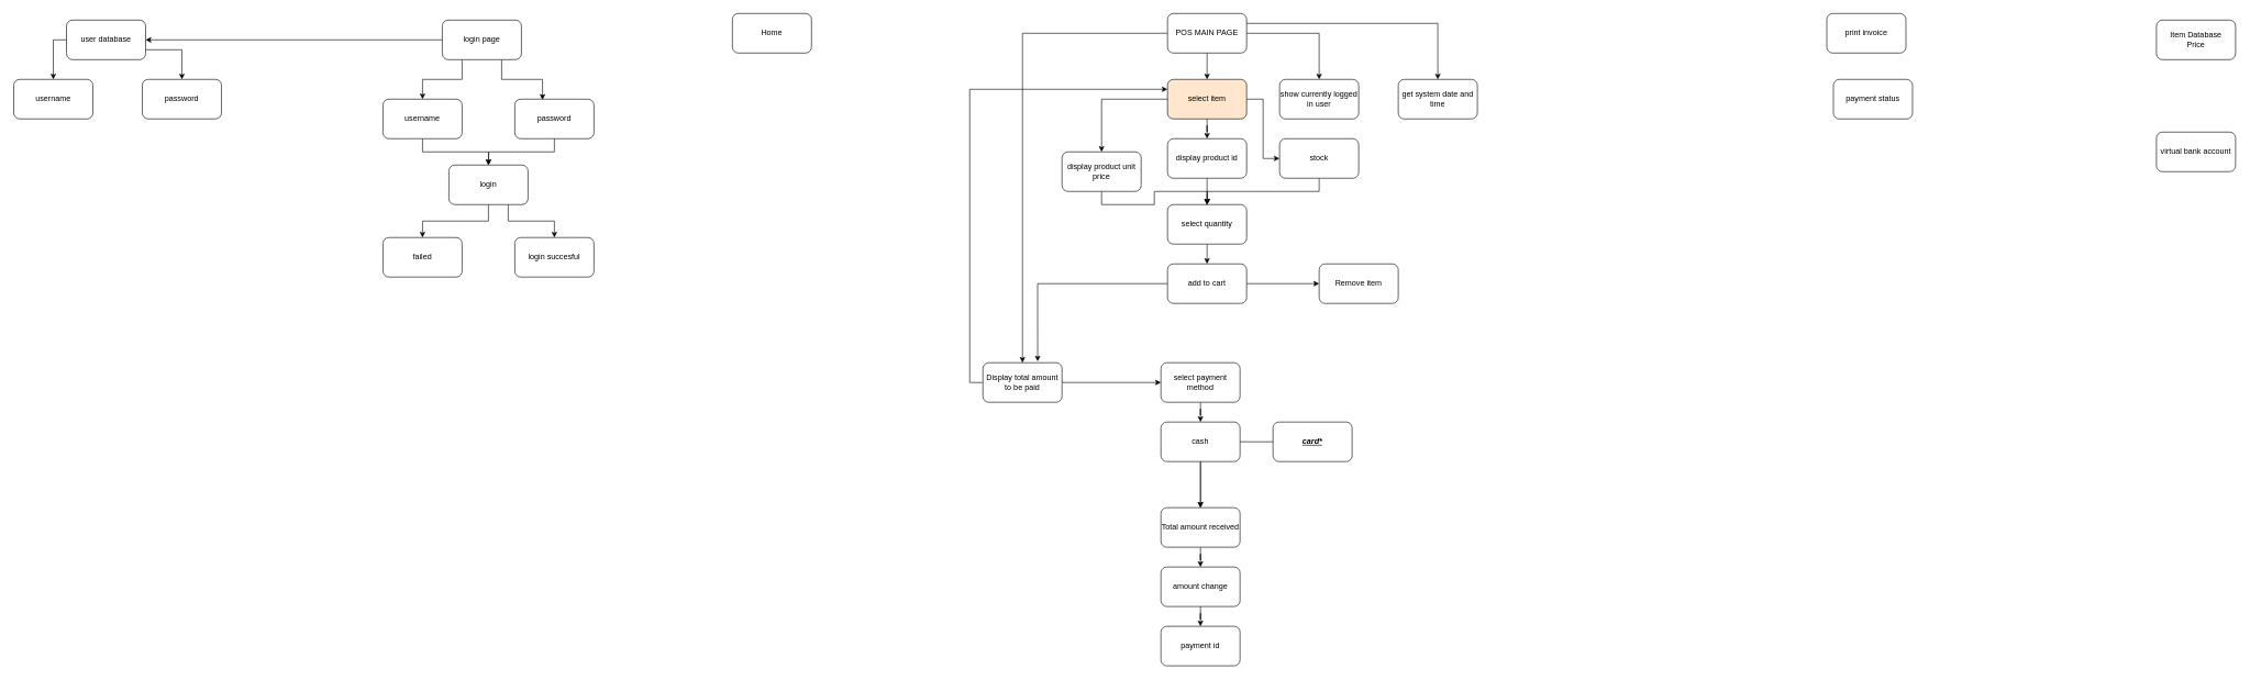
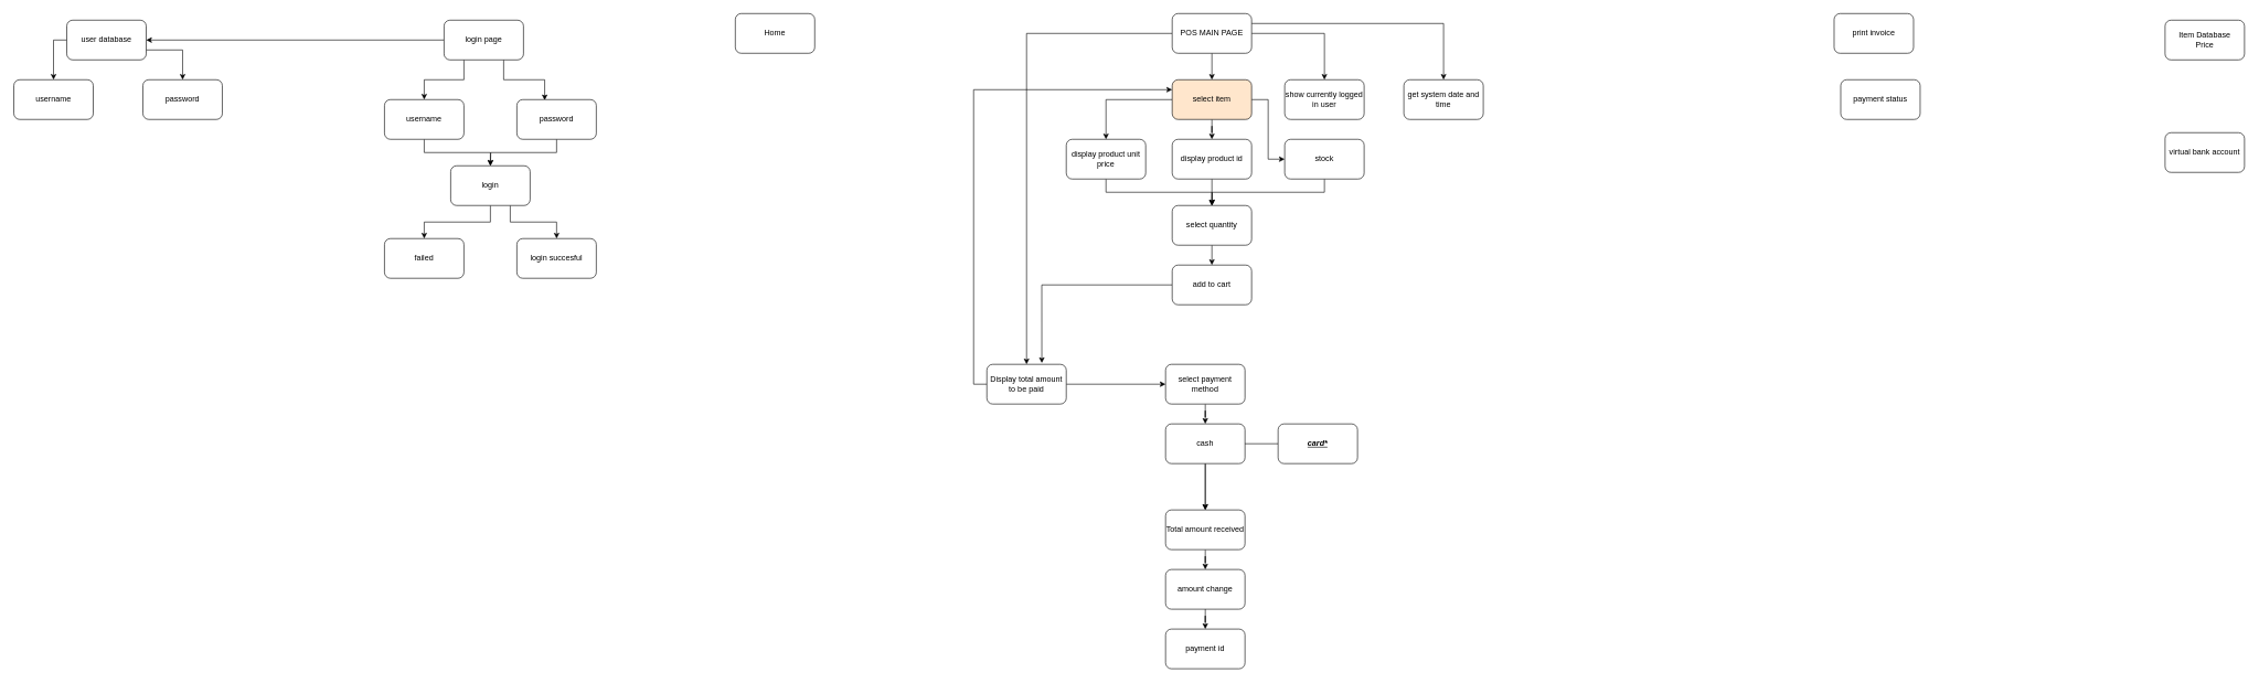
- <mxCell id="40" value="display product unit price" style="rounded=1;whiteSpace=wrap;html=1;" vertex="1" parent="1"><mxGeometry x="1610" y="230" width="120" height="60" as="geometry" /></mxCell>
+ <mxCell id="40" value="display product unit price" style="rounded=1;whiteSpace=wrap;html=1;" vertex="1" parent="1"><mxGeometry x="1610" y="210" width="120" height="60" as="geometry" /></mxCell>
- <mxCell id="42" style="edgeStyle=orthogonalEdgeStyle;rounded=0;orthogonalLoop=1;jettySize=auto;html=1;exitX=1;exitY=0.5;exitDx=0;exitDy=0;entryX=0;entryY=0.5;entryDx=0;entryDy=0;" edge="1" parent="1" source="43" target="24"><mxGeometry relative="1" as="geometry" /></mxCell>
- <mxCell id="24" value="Remove item" style="rounded=1;whiteSpace=wrap;html=1;" vertex="1" parent="1"><mxGeometry x="2000" y="400" width="120" height="60" as="geometry" /></mxCell>
